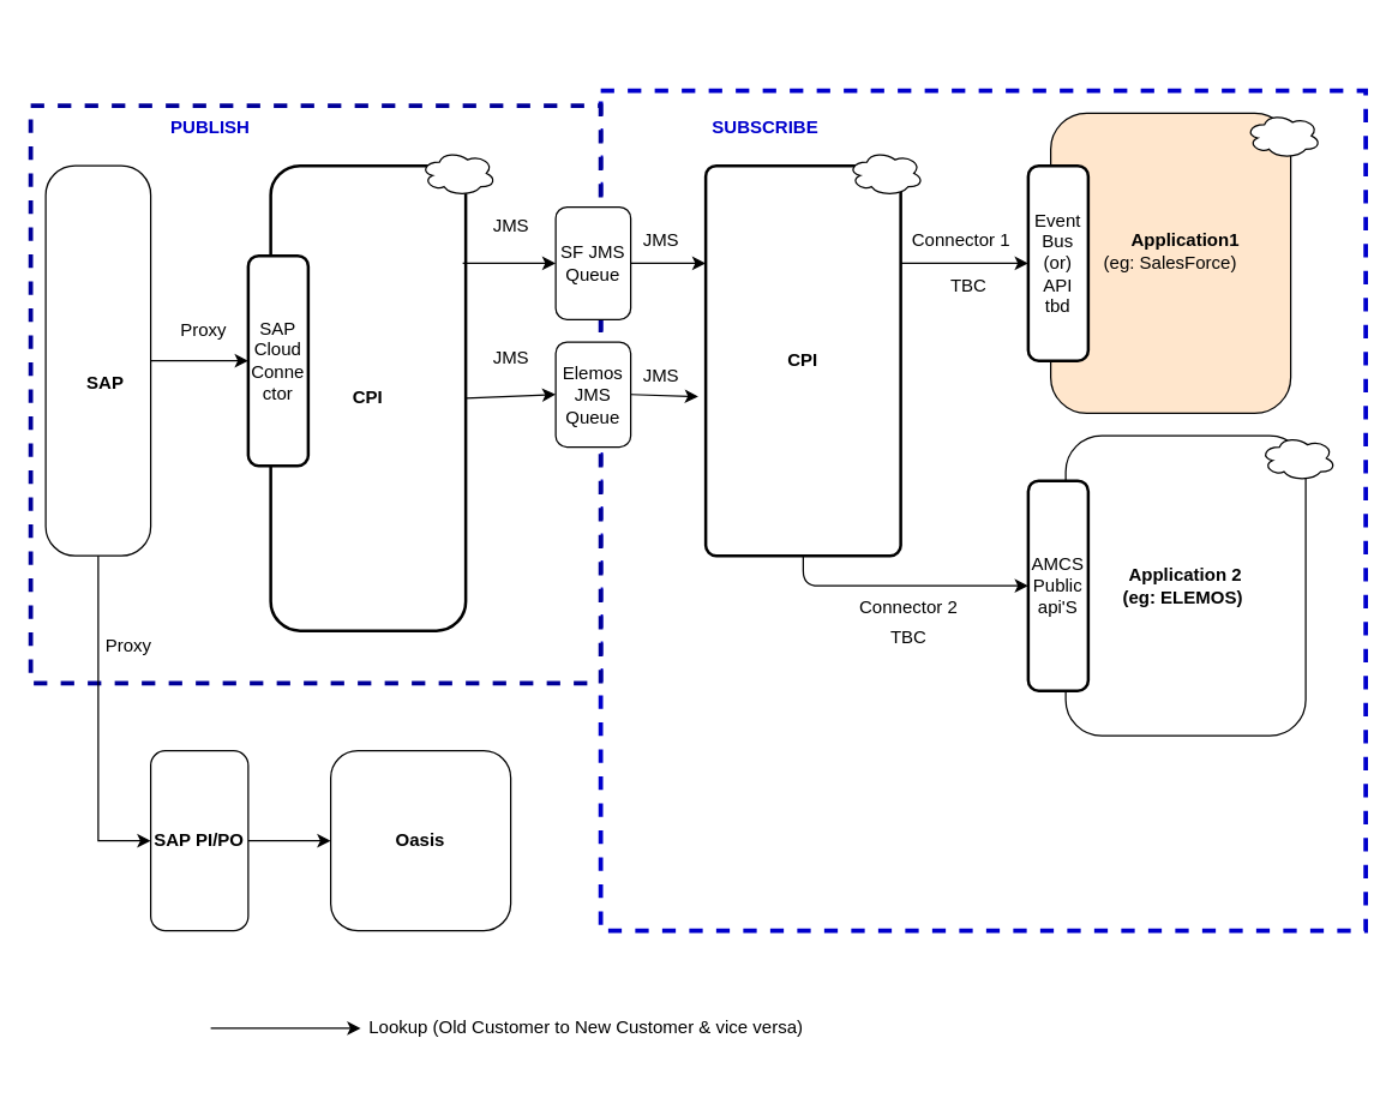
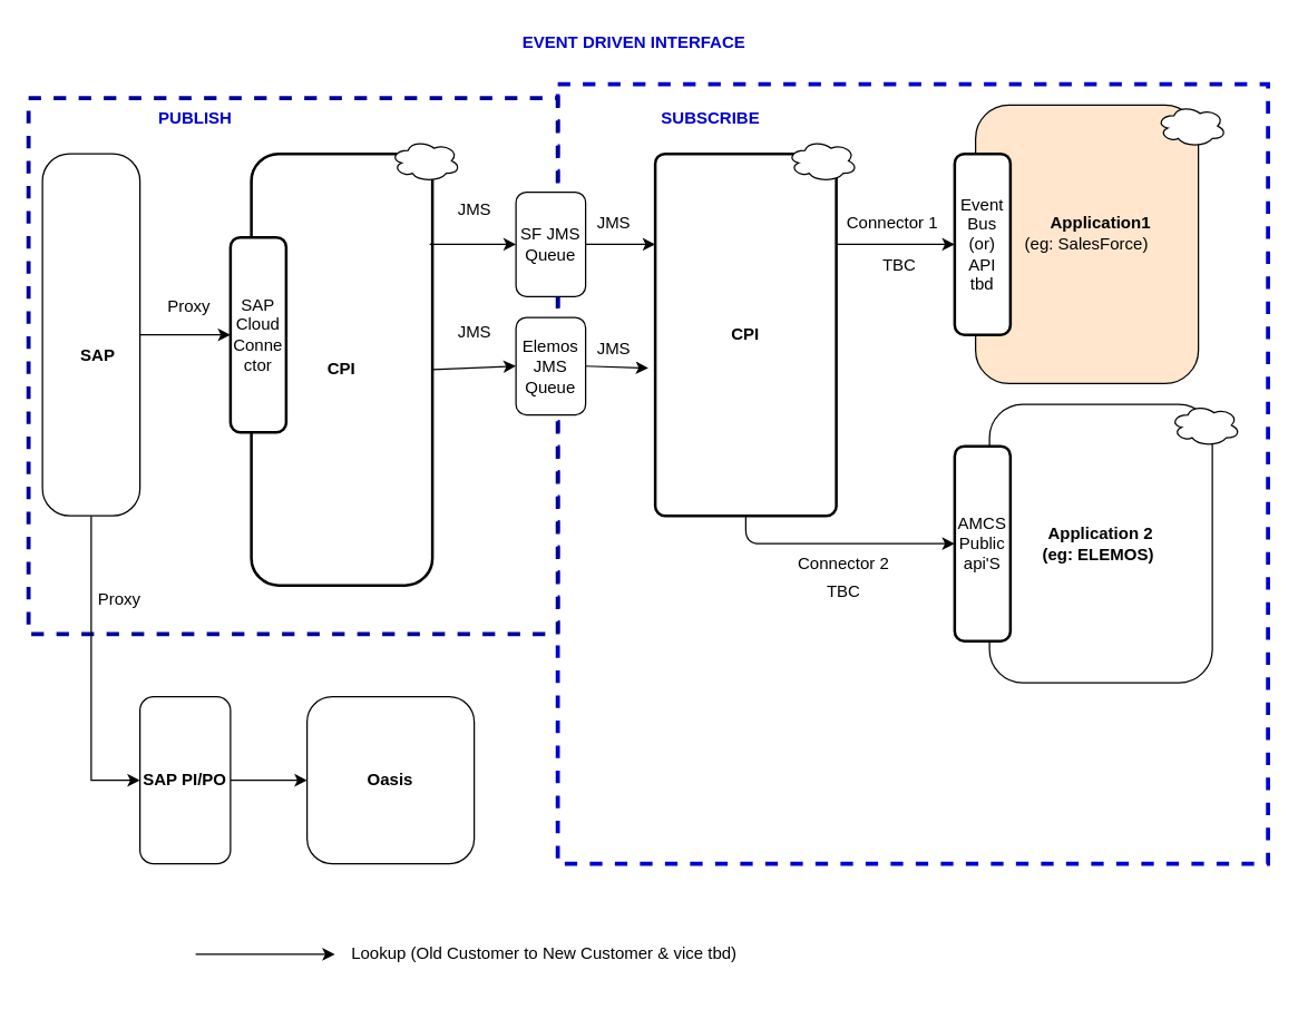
+ <mxCell id="46" value="EVENT DRIVEN INTERFACE" style="text;html=1;strokeColor=none;fillColor=none;align=center;verticalAlign=middle;whiteSpace=wrap;rounded=0;dashed=1;fontColor=#0000CC;fontStyle=1" parent="1" vertex="1"><mxGeometry x="350" y="20" width="210" height="20" as="geometry" /></mxCell>
- <mxCell id="49" value="Lookup (Old Customer to New Customer &amp;amp; vice versa)" style="text;html=1;align=center;verticalAlign=middle;resizable=0;points=[];autosize=1;" vertex="1" parent="1"><mxGeometry x="240" y="675" width="300" height="20" as="geometry" /></mxCell>
+ <mxCell id="49" value="Lookup (Old Customer to New Customer &amp;amp; vice tbd)" style="text;html=1;align=center;verticalAlign=middle;resizable=0;points=[];autosize=1;" vertex="1" parent="1"><mxGeometry x="240" y="675" width="300" height="20" as="geometry" /></mxCell>
